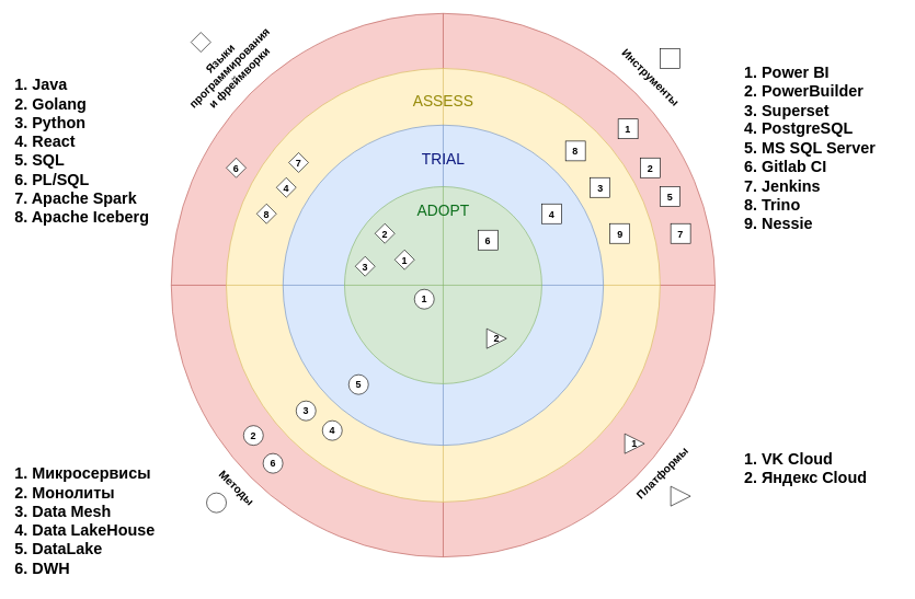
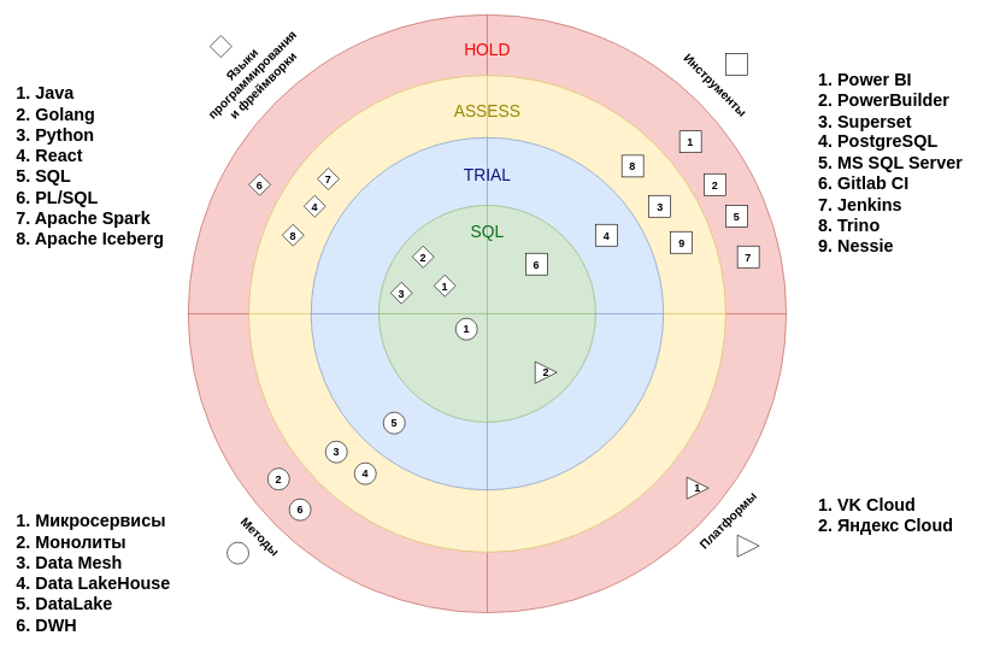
+ <mxCell id="11" value="HOLD" style="text;html=1;align=center;verticalAlign=middle;whiteSpace=wrap;rounded=0;fontColor=#f10909;fontSize=23;" parent="1" vertex="1"><mxGeometry x="620.63" y="48.75" width="106.25" height="40" as="geometry" /></mxCell>
- <mxCell id="14" value="ADOPT" style="text;html=1;align=center;verticalAlign=middle;whiteSpace=wrap;rounded=0;fontColor=#0B6E1B;fontSize=23;" parent="1" vertex="1"><mxGeometry x="620.62" y="300" width="106.25" height="40" as="geometry" /></mxCell>
+ <mxCell id="14" value="SQL" style="text;html=1;align=center;verticalAlign=middle;whiteSpace=wrap;rounded=0;fontColor=#0B6E1B;fontSize=23;" parent="1" vertex="1"><mxGeometry x="620.62" y="300" width="106.25" height="40" as="geometry" /></mxCell>
- <mxCell id="42" value="9" style="whiteSpace=wrap;html=1;aspect=fixed;fontSize=15;fontStyle=1" parent="1" vertex="1"><mxGeometry x="927.5" y="340" width="30" height="30" as="geometry" /></mxCell>
+ <mxCell id="42" value="9" style="whiteSpace=wrap;html=1;aspect=fixed;fontSize=15;fontStyle=1" parent="1" vertex="1"><mxGeometry x="927.5" y="320" width="30" height="30" as="geometry" /></mxCell>
